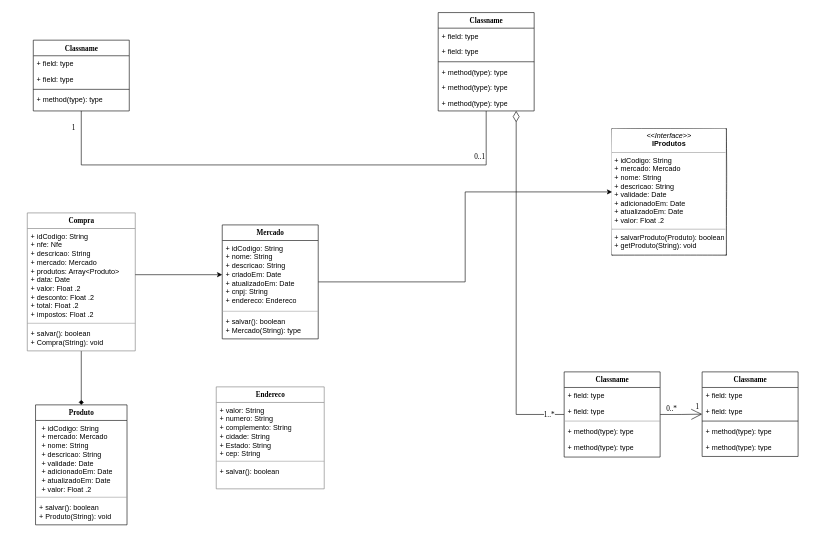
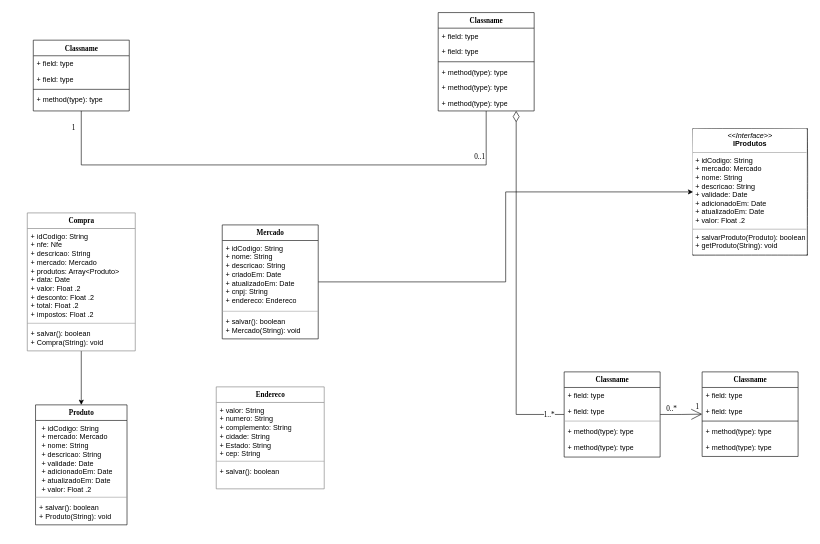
- <mxCell id="53" value="&lt;p style=&quot;margin: 0px ; margin-top: 4px ; text-align: center&quot;&gt;&lt;i&gt;&amp;lt;&amp;lt;Interface&amp;gt;&amp;gt;&lt;/i&gt;&lt;br&gt;&lt;b&gt;IProdutos&lt;/b&gt;&lt;/p&gt;&lt;hr size=&quot;1&quot;&gt;&lt;p style=&quot;margin: 0px ; margin-left: 4px&quot;&gt;+ idCodigo: String&lt;br&gt;+ mercado: Mercado&lt;/p&gt;&lt;p style=&quot;margin: 0px ; margin-left: 4px&quot;&gt;+ nome: String&lt;/p&gt;&lt;p style=&quot;margin: 0px ; margin-left: 4px&quot;&gt;+ descricao: String&lt;/p&gt;&lt;p style=&quot;margin: 0px ; margin-left: 4px&quot;&gt;+ validade: Date&lt;/p&gt;&lt;p style=&quot;margin: 0px ; margin-left: 4px&quot;&gt;+ adicionadoEm: Date&lt;/p&gt;&lt;p style=&quot;margin: 0px ; margin-left: 4px&quot;&gt;+ atualizadoEm: Date&lt;/p&gt;&lt;p style=&quot;margin: 0px ; margin-left: 4px&quot;&gt;+ valor: Float .2&lt;br&gt;&lt;/p&gt;&lt;hr size=&quot;1&quot;&gt;&lt;p style=&quot;margin: 0px ; margin-left: 4px&quot;&gt;+ salvarProduto(Produto): boolean&lt;br&gt;+ getProduto(String): void&lt;/p&gt;" style="verticalAlign=top;align=left;overflow=fill;fontSize=12;fontFamily=Helvetica;html=1;rounded=0;shadow=0;comic=0;labelBackgroundColor=default;strokeWidth=1;fontColor=default;strokeColor=default;sketch=1;glass=0;" parent="1" vertex="1"><mxGeometry x="1020" y="214" width="190" height="210" as="geometry" /></mxCell>
+ <mxCell id="53" value="&lt;p style=&quot;margin: 0px ; margin-top: 4px ; text-align: center&quot;&gt;&lt;i&gt;&amp;lt;&amp;lt;Interface&amp;gt;&amp;gt;&lt;/i&gt;&lt;br&gt;&lt;b&gt;IProdutos&lt;/b&gt;&lt;/p&gt;&lt;hr size=&quot;1&quot;&gt;&lt;p style=&quot;margin: 0px ; margin-left: 4px&quot;&gt;+ idCodigo: String&lt;br&gt;+ mercado: Mercado&lt;/p&gt;&lt;p style=&quot;margin: 0px ; margin-left: 4px&quot;&gt;+ nome: String&lt;/p&gt;&lt;p style=&quot;margin: 0px ; margin-left: 4px&quot;&gt;+ descricao: String&lt;/p&gt;&lt;p style=&quot;margin: 0px ; margin-left: 4px&quot;&gt;+ validade: Date&lt;/p&gt;&lt;p style=&quot;margin: 0px ; margin-left: 4px&quot;&gt;+ adicionadoEm: Date&lt;/p&gt;&lt;p style=&quot;margin: 0px ; margin-left: 4px&quot;&gt;+ atualizadoEm: Date&lt;/p&gt;&lt;p style=&quot;margin: 0px ; margin-left: 4px&quot;&gt;+ valor: Float .2&lt;br&gt;&lt;/p&gt;&lt;hr size=&quot;1&quot;&gt;&lt;p style=&quot;margin: 0px ; margin-left: 4px&quot;&gt;+ salvarProduto(Produto): boolean&lt;br&gt;+ getProduto(String): void&lt;/p&gt;" style="verticalAlign=top;align=left;overflow=fill;fontSize=12;fontFamily=Helvetica;html=1;rounded=0;shadow=0;comic=0;labelBackgroundColor=default;strokeWidth=1;fontColor=default;strokeColor=default;sketch=1;glass=0;" parent="1" vertex="1"><mxGeometry x="1155" y="214" width="190" height="210" as="geometry" /></mxCell>
- <mxCell id="54" value="" style="edgeStyle=orthogonalEdgeStyle;rounded=0;orthogonalLoop=1;jettySize=auto;html=1;entryX=0;entryY=0.5;entryDx=0;entryDy=0;" edge="1" parent="1" source="50" target="24"><mxGeometry relative="1" as="geometry" /></mxCell>
- <mxCell id="26" value="&lt;span&gt;+ salvar(): boolean&lt;/span&gt;&lt;br&gt;&lt;span&gt;+ Mercado(String): type&lt;/span&gt;" style="text;html=1;strokeColor=none;fillColor=none;align=left;verticalAlign=top;spacingLeft=4;spacingRight=4;whiteSpace=wrap;overflow=hidden;rotatable=0;points=[[0,0.5],[1,0.5]];portConstraint=eastwest;fontColor=default;labelBackgroundColor=default;" parent="23" vertex="1"><mxGeometry y="148" width="160" height="42" as="geometry" /></mxCell>
+ <mxCell id="26" value="&lt;span&gt;+ salvar(): boolean&lt;/span&gt;&lt;br&gt;&lt;span&gt;+ Mercado(String): void&lt;/span&gt;" style="text;html=1;strokeColor=none;fillColor=none;align=left;verticalAlign=top;spacingLeft=4;spacingRight=4;whiteSpace=wrap;overflow=hidden;rotatable=0;points=[[0,0.5],[1,0.5]];portConstraint=eastwest;fontColor=default;labelBackgroundColor=default;" parent="23" vertex="1"><mxGeometry y="148" width="160" height="42" as="geometry" /></mxCell>
- <mxCell id="48" value="" style="edgeStyle=orthogonalEdgeStyle;rounded=0;orthogonalLoop=1;jettySize=auto;html=1;entryX=0.5;entryY=0;entryDx=0;entryDy=0;endArrow=diamond;" edge="1" parent="1" source="49" target="3"><mxGeometry relative="1" as="geometry" /></mxCell>
+ <mxCell id="48" value="" style="edgeStyle=orthogonalEdgeStyle;rounded=0;orthogonalLoop=1;jettySize=auto;html=1;entryX=0.5;entryY=0;entryDx=0;entryDy=0;" edge="1" parent="1" source="49" target="3"><mxGeometry relative="1" as="geometry" /></mxCell>
